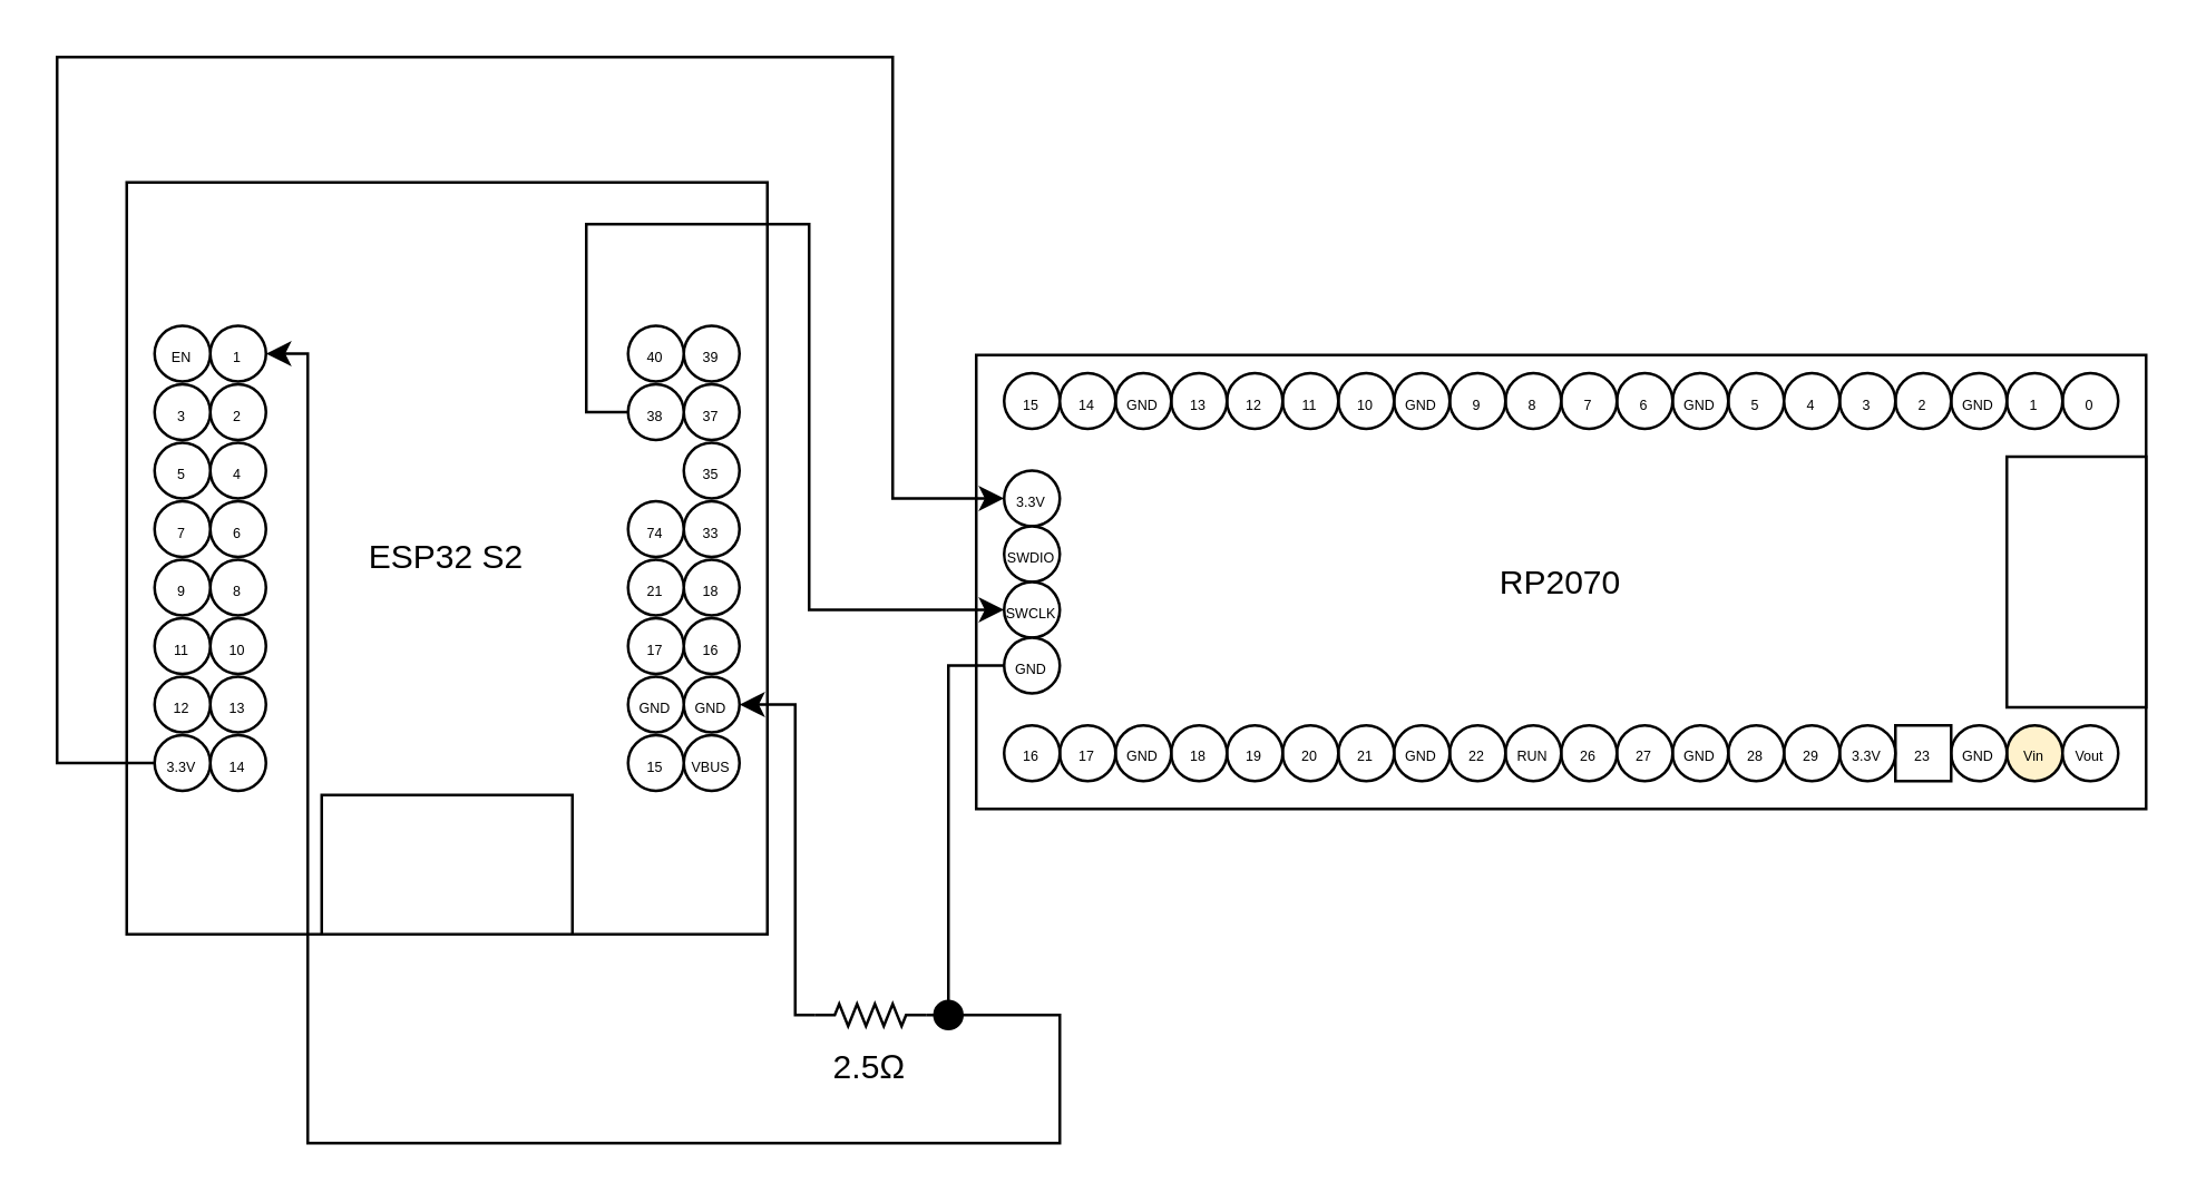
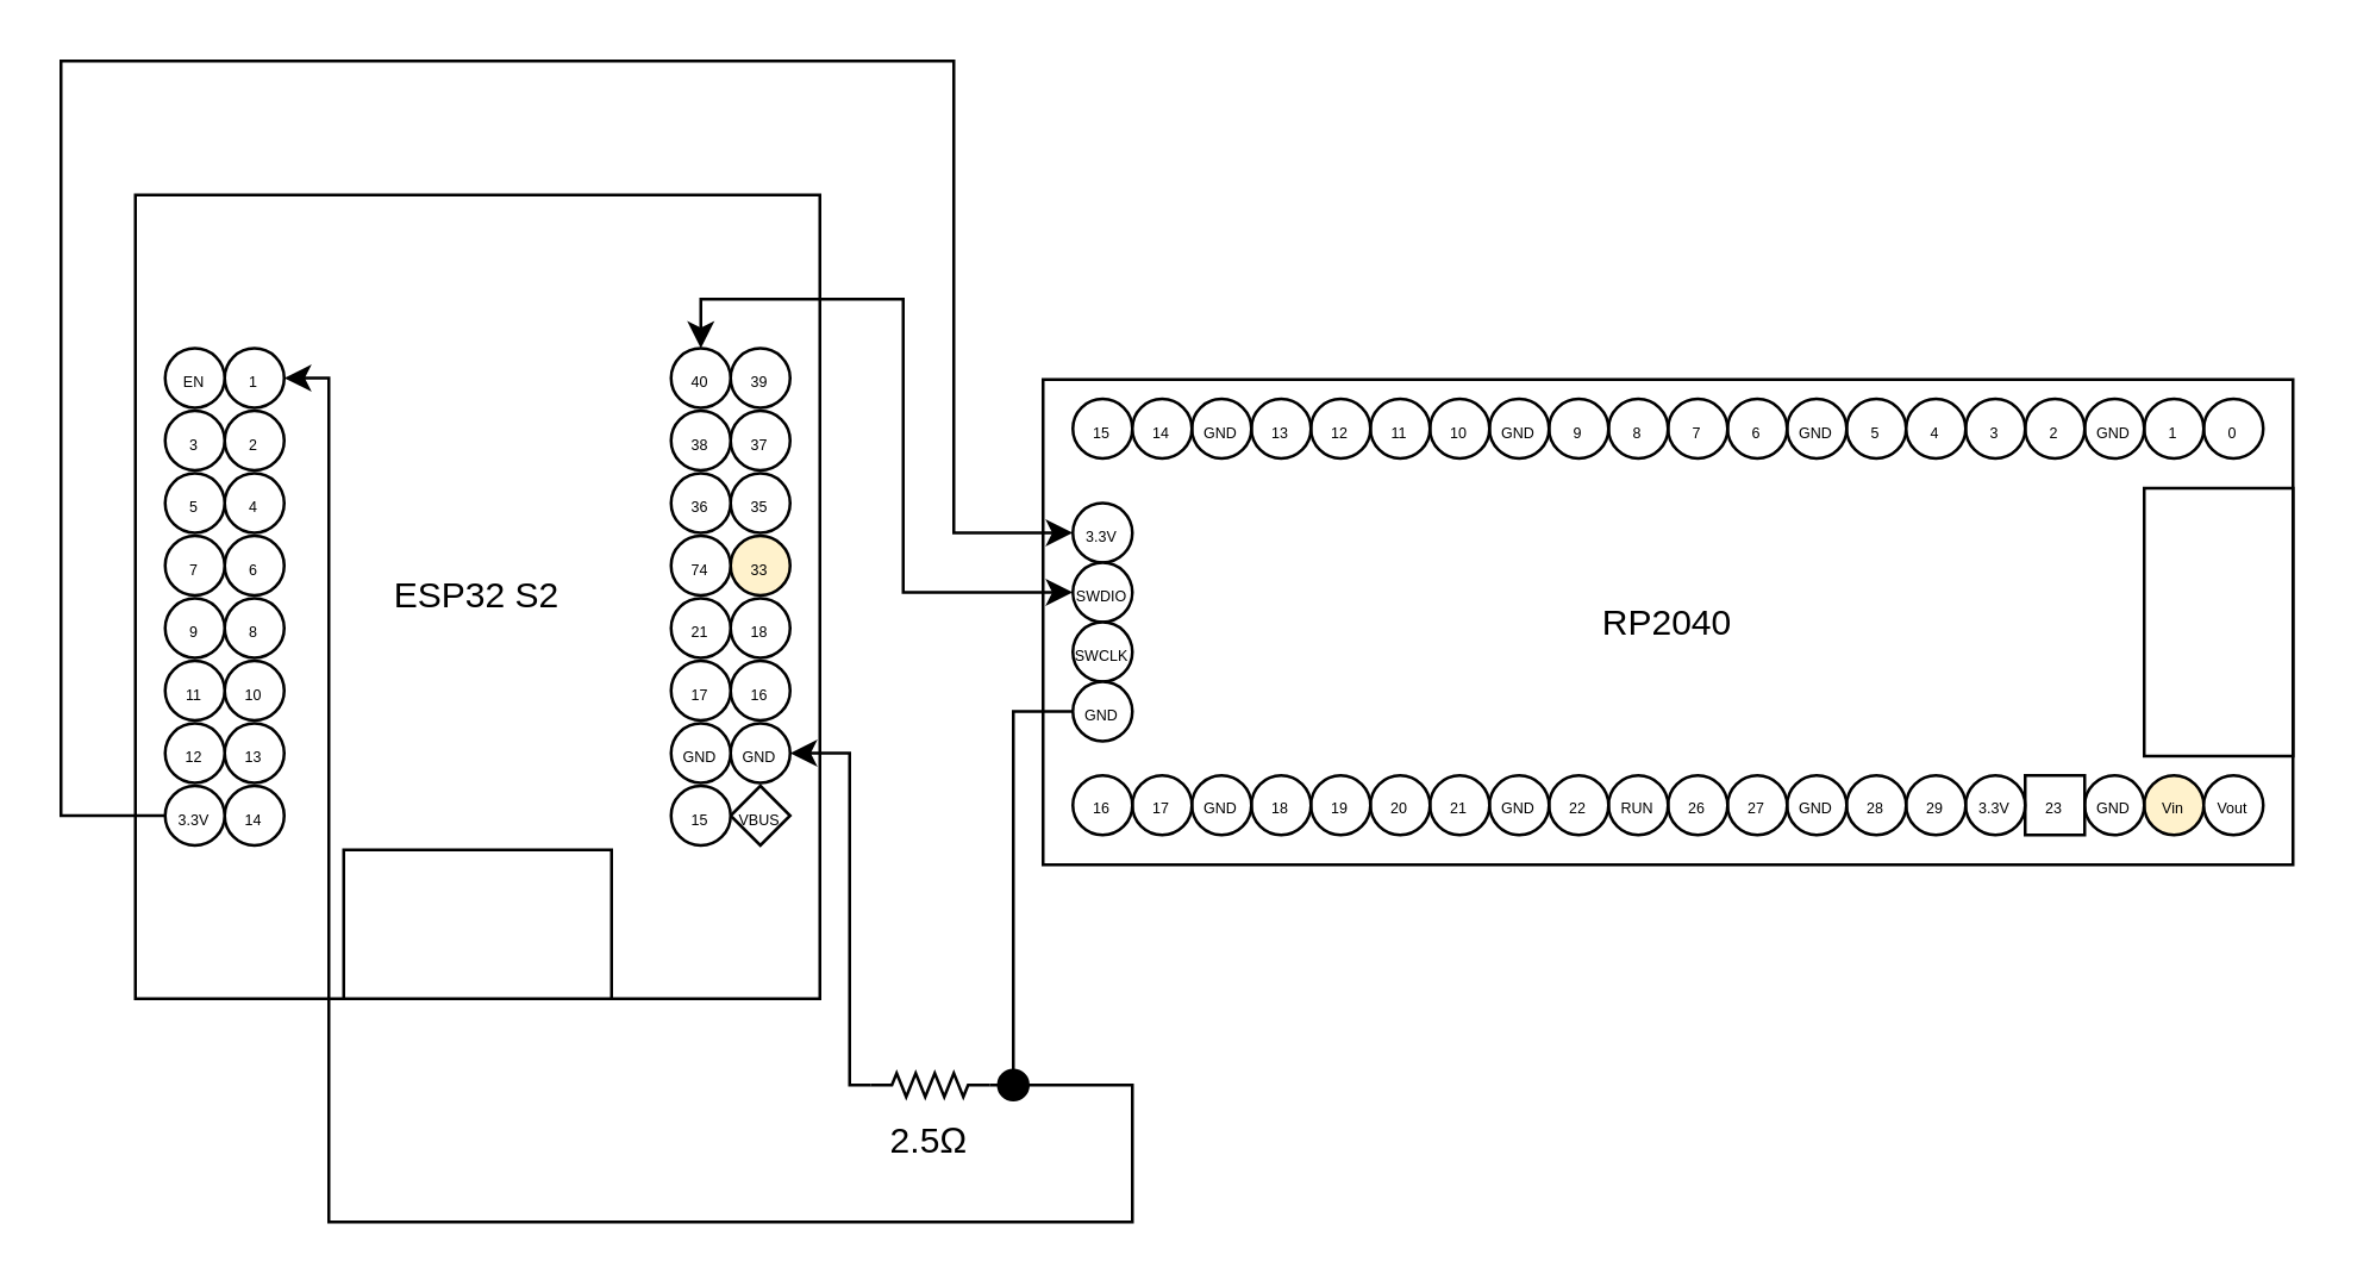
- <mxCell id="92" style="edgeStyle=orthogonalEdgeStyle;rounded=0;orthogonalLoop=1;jettySize=auto;html=1;entryX=0;entryY=0.5;entryDx=0;entryDy=0;jumpStyle=arc;" edge="1" parent="1" source="20" target="46"><mxGeometry relative="1" as="geometry"><Array as="points"><mxPoint x="210" y="148" /><mxPoint x="210" y="80" /><mxPoint x="290" y="80" /><mxPoint x="290" y="219" /></Array></mxGeometry></mxCell>
+ <mxCell id="19" value="36" style="ellipse;whiteSpace=wrap;html=1;aspect=fixed;fontSize=5;" parent="13" vertex="1"><mxGeometry y="42" width="20" height="20" as="geometry" /></mxCell>
+ <mxCell id="91" style="edgeStyle=orthogonalEdgeStyle;rounded=0;orthogonalLoop=1;jettySize=auto;html=1;entryX=0;entryY=0.5;entryDx=0;entryDy=0;startArrow=classic;startFill=1;" edge="1" parent="1" source="21" target="45"><mxGeometry relative="1" as="geometry"><Array as="points"><mxPoint x="235" y="100" /><mxPoint x="303" y="100" /><mxPoint x="303" y="199" /></Array></mxGeometry></mxCell>
- <mxCell id="9" value="33" style="ellipse;whiteSpace=wrap;html=1;aspect=fixed;fontSize=5;" parent="4" vertex="1"><mxGeometry y="63" width="20" height="20" as="geometry" /></mxCell>
+ <mxCell id="9" value="33" style="ellipse;whiteSpace=wrap;html=1;aspect=fixed;fontSize=5;fillColor=#fff2cc;" parent="4" vertex="1"><mxGeometry y="63" width="20" height="20" as="geometry" /></mxCell>
- <mxCell id="41" value="RP2070" style="rounded=0;whiteSpace=wrap;html=1;" vertex="1" parent="1"><mxGeometry x="350" y="127" width="420" height="163" as="geometry" /></mxCell>
+ <mxCell id="41" value="RP2040" style="rounded=0;whiteSpace=wrap;html=1;" vertex="1" parent="1"><mxGeometry x="350" y="127" width="420" height="163" as="geometry" /></mxCell>
- <mxCell id="5" value="VBUS" style="ellipse;whiteSpace=wrap;html=1;aspect=fixed;fontSize=5;" parent="4" vertex="1"><mxGeometry y="147" width="20" height="20" as="geometry" /></mxCell>
+ <mxCell id="5" value="VBUS" style="rhombus;whiteSpace=wrap;html=1;aspect=fixed;fontSize=5;" parent="4" vertex="1"><mxGeometry y="147" width="20" height="20" as="geometry" /></mxCell>
